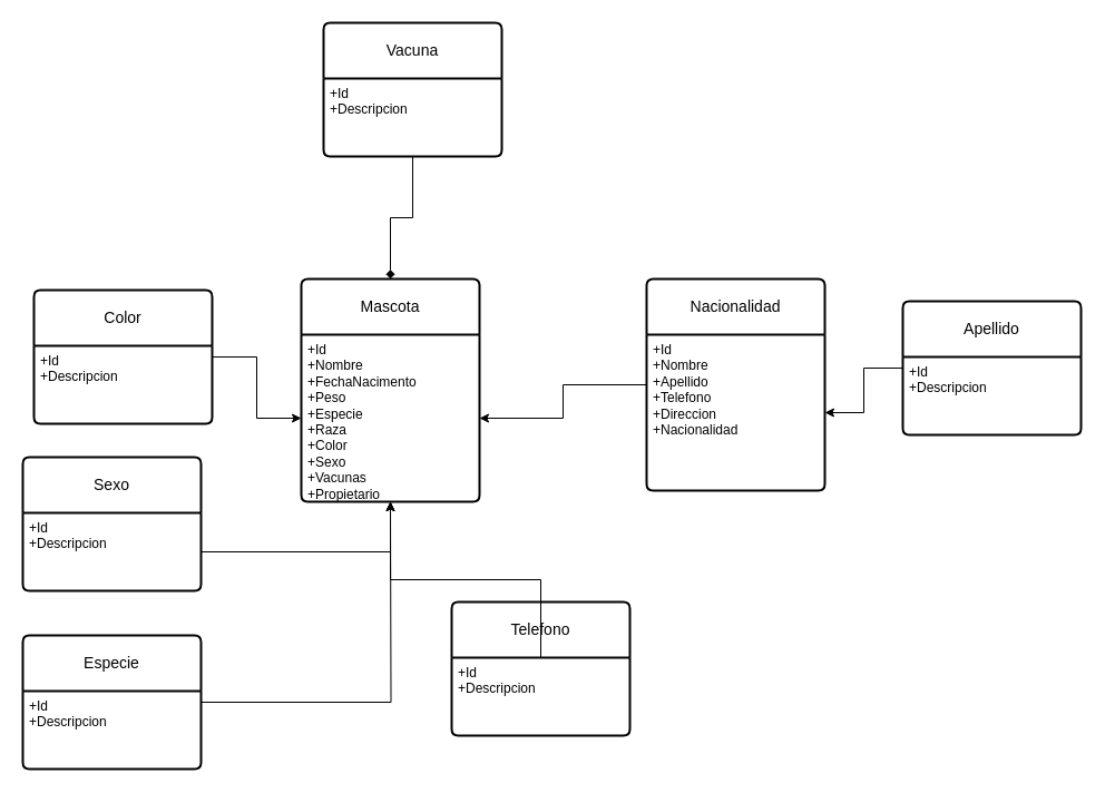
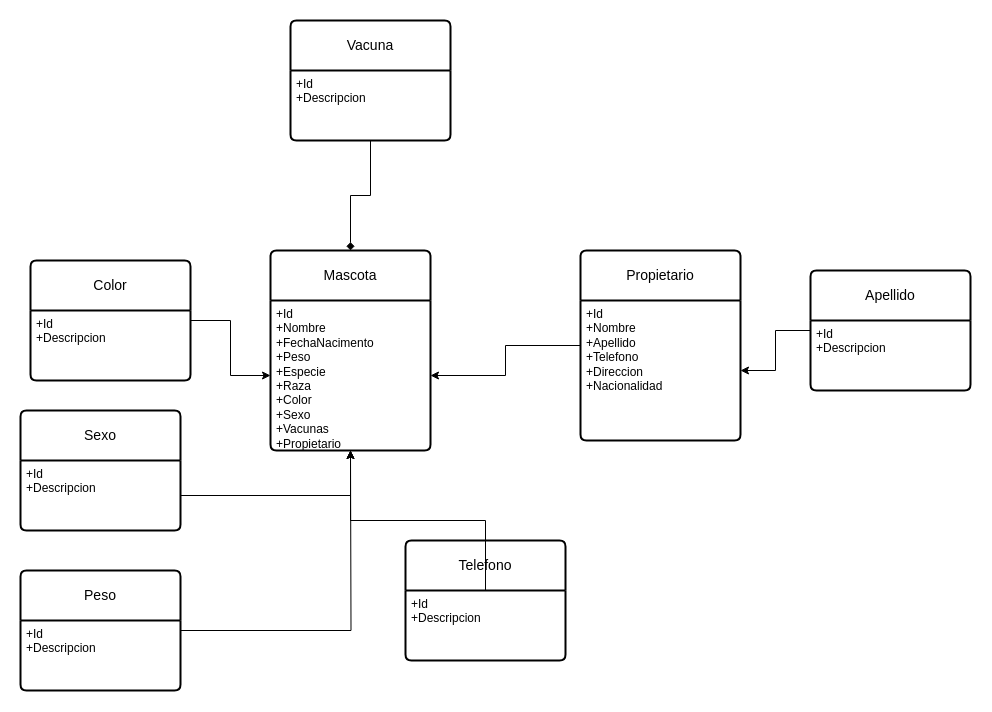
- <mxCell id="5" value="Nacionalidad" style="swimlane;childLayout=stackLayout;horizontal=1;startSize=50;horizontalStack=0;rounded=1;fontSize=14;fontStyle=0;strokeWidth=2;resizeParent=0;resizeLast=1;shadow=0;dashed=0;align=center;arcSize=4;whiteSpace=wrap;html=1;" vertex="1" parent="1"><mxGeometry x="580" y="250" width="160" height="190" as="geometry" /></mxCell>
+ <mxCell id="5" value="Propietario" style="swimlane;childLayout=stackLayout;horizontal=1;startSize=50;horizontalStack=0;rounded=1;fontSize=14;fontStyle=0;strokeWidth=2;resizeParent=0;resizeLast=1;shadow=0;dashed=0;align=center;arcSize=4;whiteSpace=wrap;html=1;" vertex="1" parent="1"><mxGeometry x="580" y="250" width="160" height="190" as="geometry" /></mxCell>
- <mxCell id="8" value="Especie" style="swimlane;childLayout=stackLayout;horizontal=1;startSize=50;horizontalStack=0;rounded=1;fontSize=14;fontStyle=0;strokeWidth=2;resizeParent=0;resizeLast=1;shadow=0;dashed=0;align=center;arcSize=4;whiteSpace=wrap;html=1;" vertex="1" parent="1"><mxGeometry x="20" y="570" width="160" height="120" as="geometry" /></mxCell>
+ <mxCell id="8" value="Peso" style="swimlane;childLayout=stackLayout;horizontal=1;startSize=50;horizontalStack=0;rounded=1;fontSize=14;fontStyle=0;strokeWidth=2;resizeParent=0;resizeLast=1;shadow=0;dashed=0;align=center;arcSize=4;whiteSpace=wrap;html=1;" vertex="1" parent="1"><mxGeometry x="20" y="570" width="160" height="120" as="geometry" /></mxCell>
